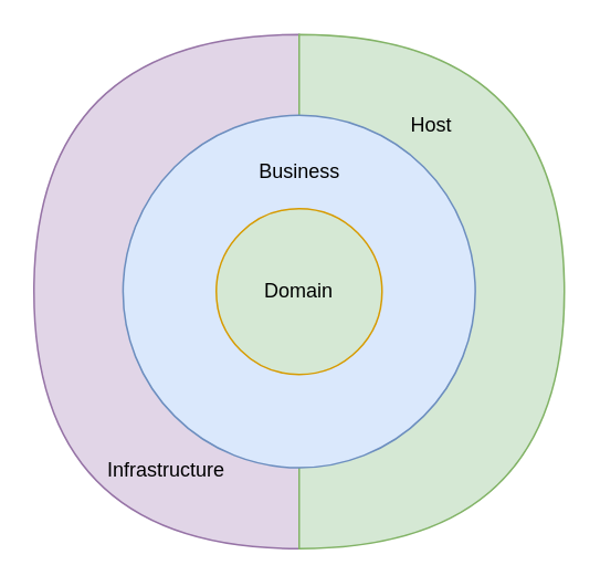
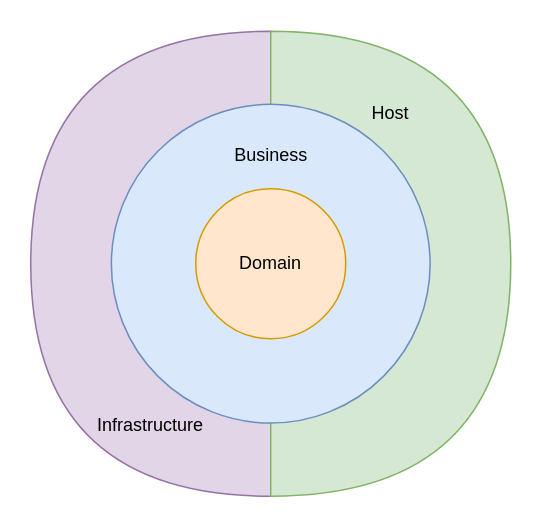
- <mxCell id="5" value="Domain" style="ellipse;whiteSpace=wrap;html=1;aspect=fixed;fillColor=#d5e8d4;strokeColor=#d79b00;" vertex="1" parent="1"><mxGeometry x="130" y="125.13" width="100" height="100" as="geometry" /></mxCell>
+ <mxCell id="5" value="Domain" style="ellipse;whiteSpace=wrap;html=1;aspect=fixed;fillColor=#ffe6cc;strokeColor=#d79b00;" vertex="1" parent="1"><mxGeometry x="130" y="125.13" width="100" height="100" as="geometry" /></mxCell>
